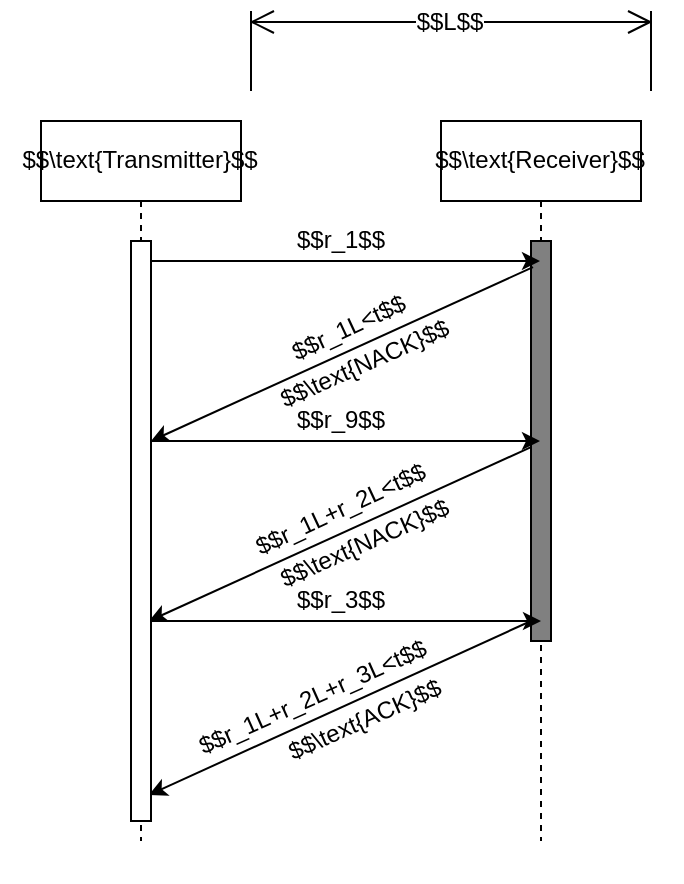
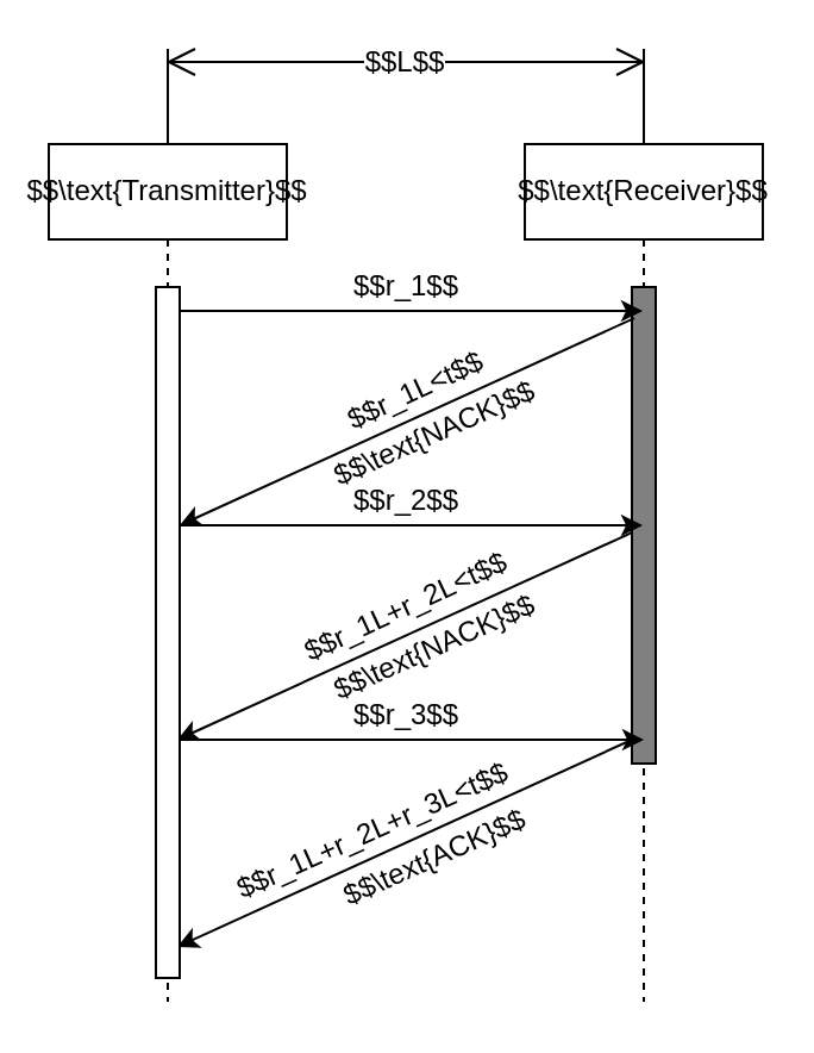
- <mxCell id="21" value="$$L$$" style="shape=dimension;direction=west;whiteSpace=wrap;html=1;align=center;points=[];verticalAlign=top;spacingTop=-8;labelBackgroundColor=#ffffff" vertex="1" parent="1"><mxGeometry x="125" y="5" width="200" height="40" as="geometry" /></mxCell>
+ <mxCell id="21" value="$$L$$" style="shape=dimension;direction=west;whiteSpace=wrap;html=1;align=center;points=[];verticalAlign=top;spacingTop=-8;labelBackgroundColor=#ffffff" vertex="1" parent="1"><mxGeometry x="70" y="20" width="200" height="40" as="geometry" /></mxCell>
- <mxCell id="9" value="$$r_9$$" style="text;html=1;align=center;verticalAlign=middle;resizable=0;points=[];autosize=1;strokeColor=none;fillColor=none;" vertex="1" parent="2"><mxGeometry x="-80" y="140" width="60" height="20" as="geometry" /></mxCell>
+ <mxCell id="9" value="$$r_2$$" style="text;html=1;align=center;verticalAlign=middle;resizable=0;points=[];autosize=1;strokeColor=none;fillColor=none;" vertex="1" parent="2"><mxGeometry x="-80" y="140" width="60" height="20" as="geometry" /></mxCell>
